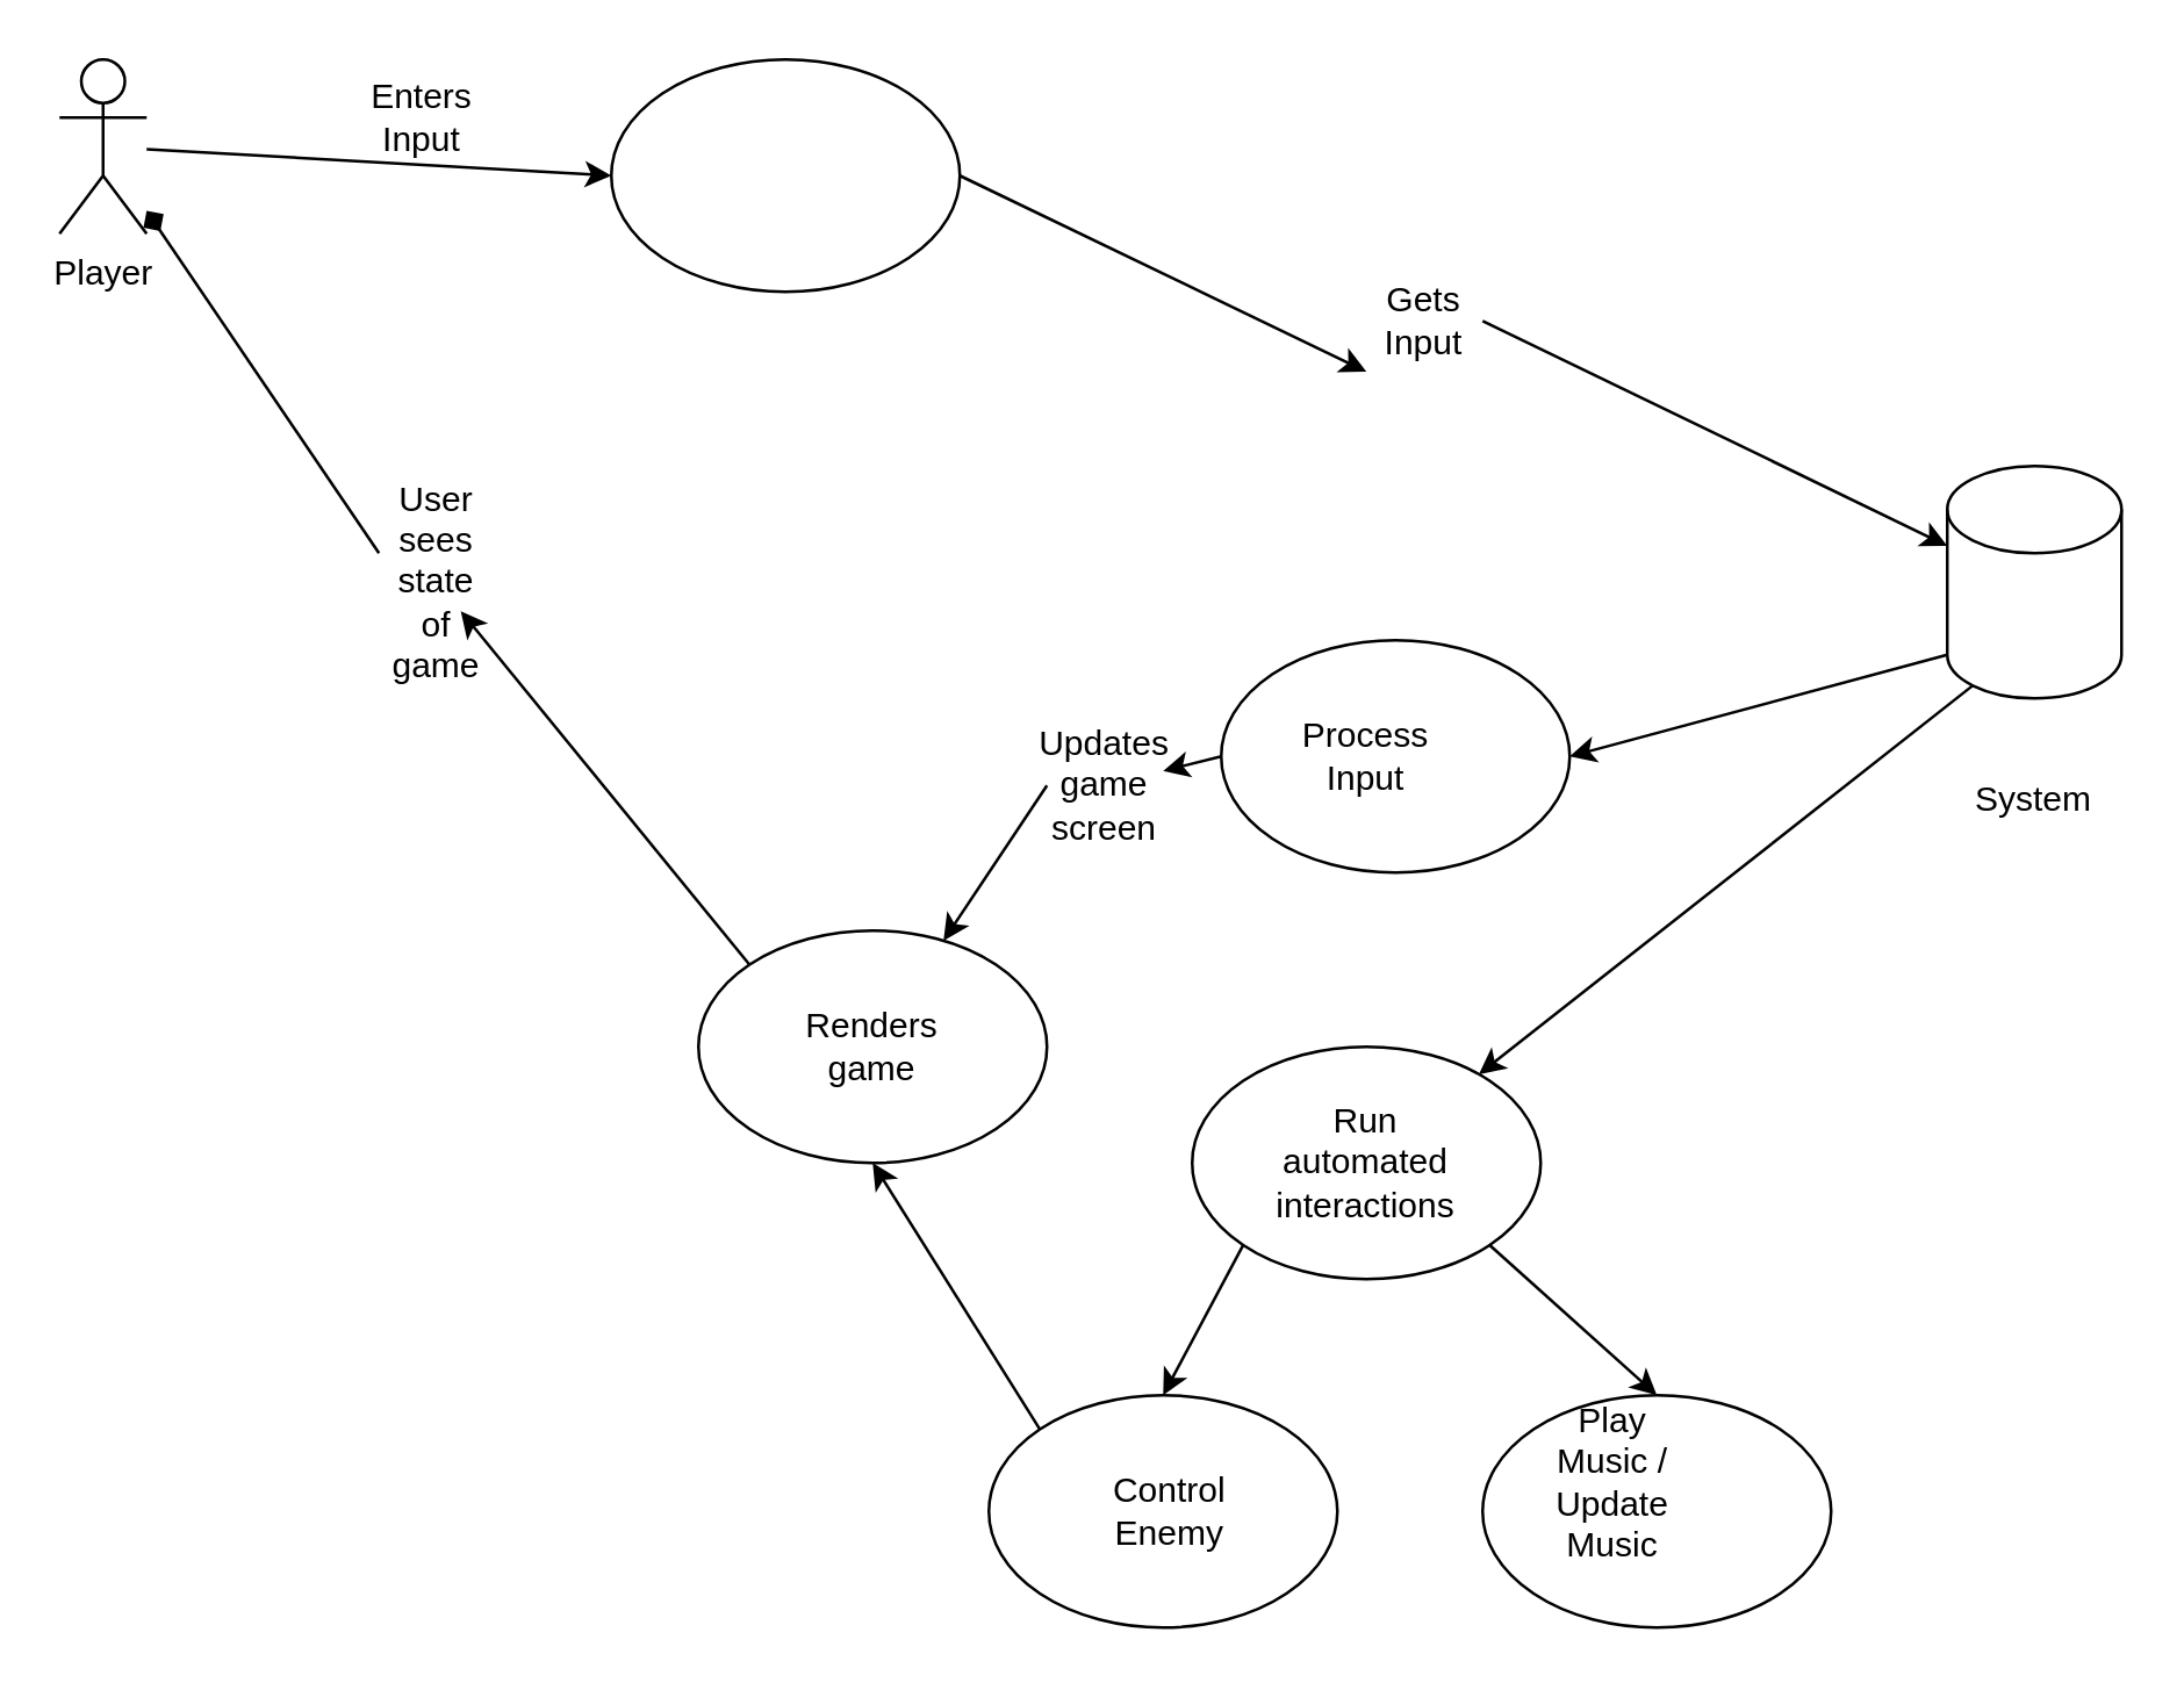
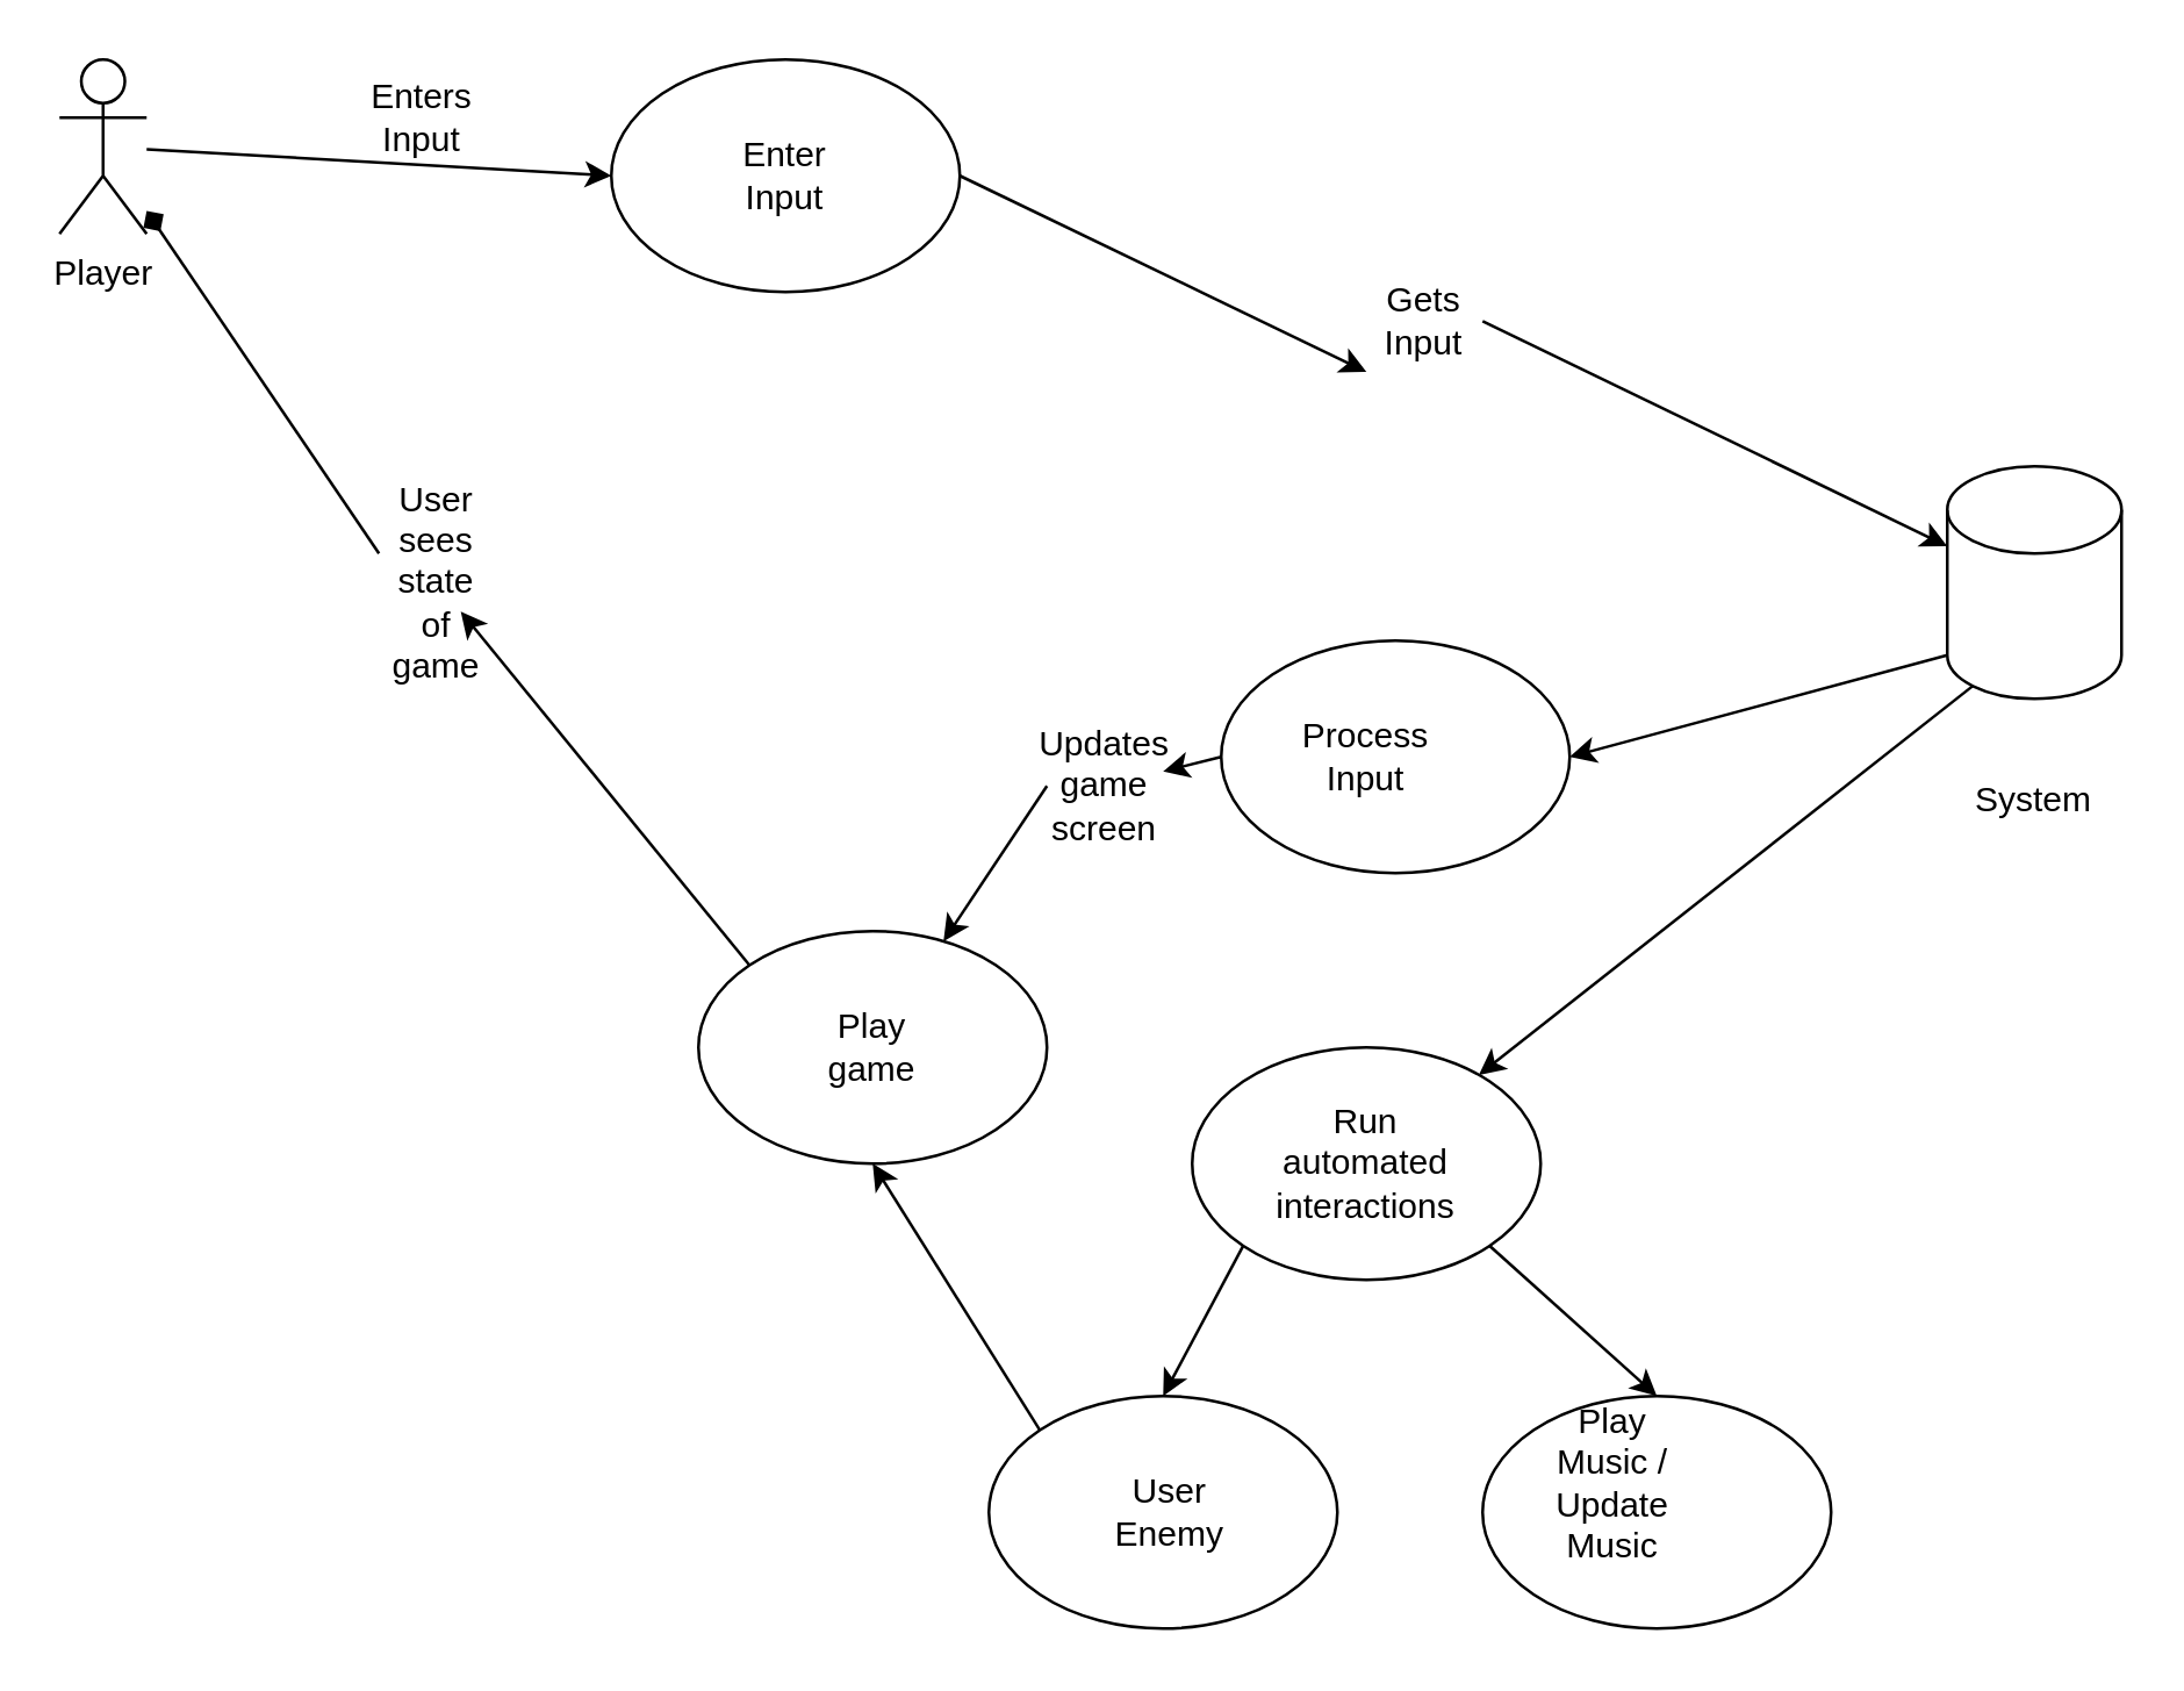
+ <mxCell id="4" value="Enter Input" style="text;html=1;strokeColor=none;fillColor=none;align=center;verticalAlign=middle;whiteSpace=wrap;rounded=0;" vertex="1" parent="1"><mxGeometry x="250" y="50" width="40" height="20" as="geometry" /></mxCell>
- <mxCell id="16" value="Renders game" style="text;html=1;strokeColor=none;fillColor=none;align=center;verticalAlign=middle;whiteSpace=wrap;rounded=0;" vertex="1" parent="1"><mxGeometry x="280" y="350" width="40" height="20" as="geometry" /></mxCell>
+ <mxCell id="16" value="Play game" style="text;html=1;strokeColor=none;fillColor=none;align=center;verticalAlign=middle;whiteSpace=wrap;rounded=0;" vertex="1" parent="1"><mxGeometry x="280" y="350" width="40" height="20" as="geometry" /></mxCell>
- <mxCell id="24" value="Control Enemy" style="text;html=1;strokeColor=none;fillColor=none;align=center;verticalAlign=middle;whiteSpace=wrap;rounded=0;" vertex="1" parent="1"><mxGeometry x="375" y="500" width="55" height="40" as="geometry" /></mxCell>
+ <mxCell id="24" value="User Enemy" style="text;html=1;strokeColor=none;fillColor=none;align=center;verticalAlign=middle;whiteSpace=wrap;rounded=0;" vertex="1" parent="1"><mxGeometry x="375" y="500" width="55" height="40" as="geometry" /></mxCell>
